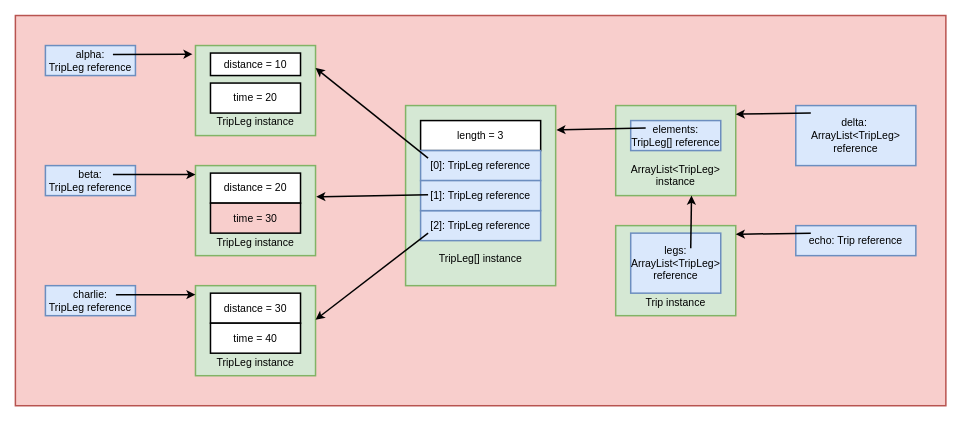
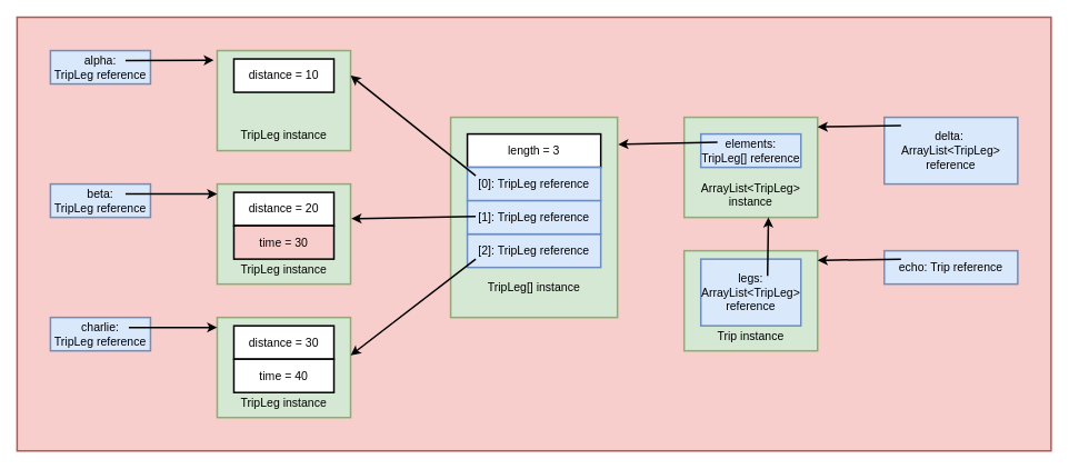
- <mxCell id="10" value="distance = 10" style="rounded=0;whiteSpace=wrap;html=1;fontSize=14;strokeWidth=2;" vertex="1" parent="1"><mxGeometry x="280" y="70" width="120" height="30" as="geometry" /></mxCell>
+ <mxCell id="10" value="distance = 10" style="rounded=0;whiteSpace=wrap;html=1;fontSize=14;strokeWidth=2;" vertex="1" parent="1"><mxGeometry x="280" y="70" width="120" height="40" as="geometry" /></mxCell>
- <mxCell id="11" value="time = 20" style="rounded=0;whiteSpace=wrap;html=1;fontSize=14;strokeWidth=2;" vertex="1" parent="1"><mxGeometry x="280" y="110" width="120" height="40" as="geometry" /></mxCell>
